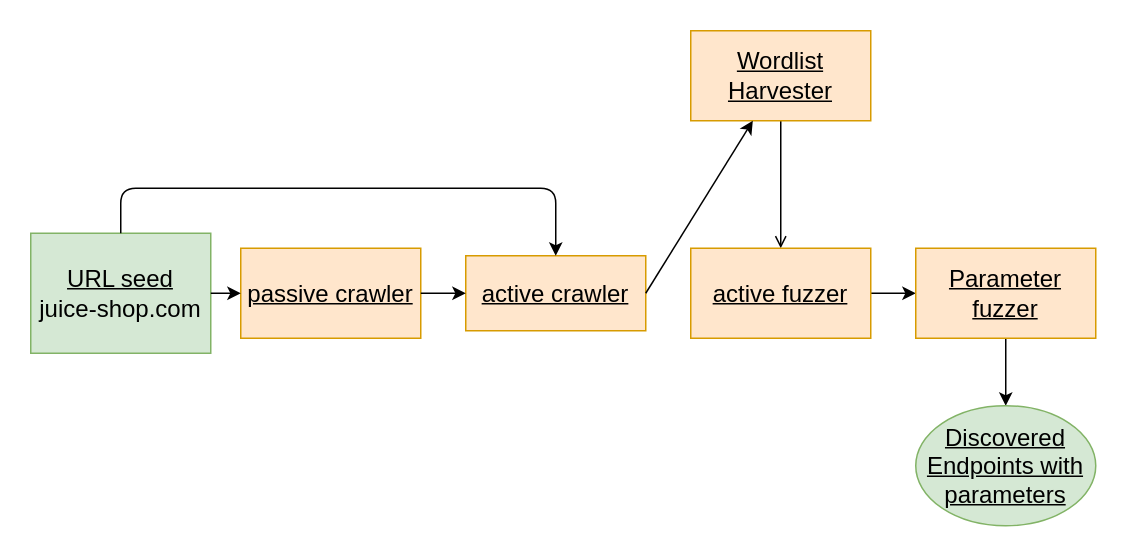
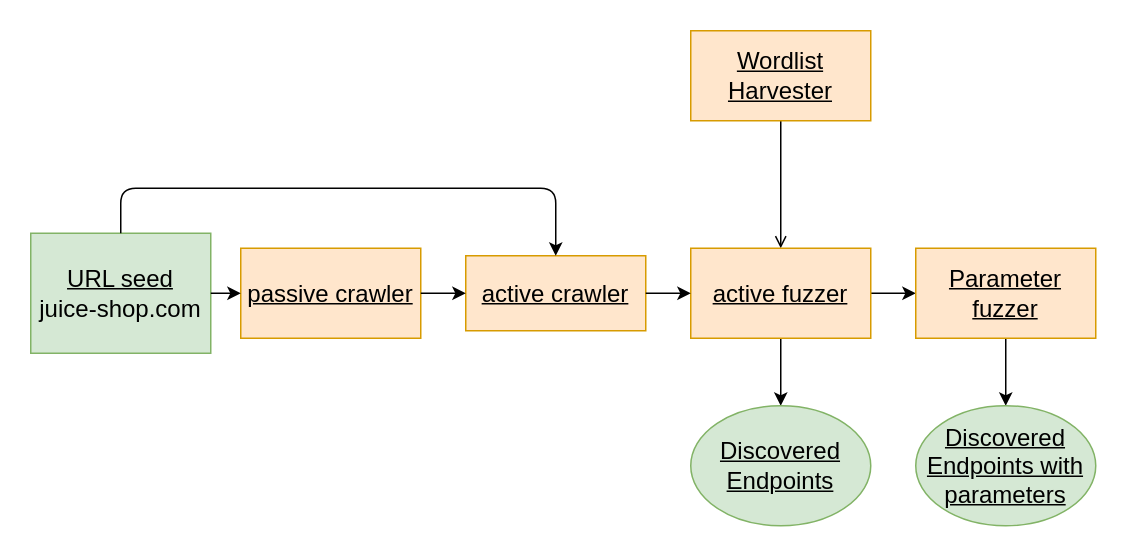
- <mxCell id="13" value="" style="endArrow=classic;html=1;exitX=1;exitY=0.5;exitDx=0;exitDy=0;fontSize=16;" parent="1" source="4" target="3" edge="1"><mxGeometry width="50" height="50" relative="1" as="geometry"><mxPoint x="290" y="205" as="sourcePoint" /><mxPoint x="320" y="205" as="targetPoint" /></mxGeometry></mxCell>
+ <mxCell id="13" value="" style="endArrow=classic;html=1;exitX=1;exitY=0.5;exitDx=0;exitDy=0;entryX=0;entryY=0.5;entryDx=0;entryDy=0;fontSize=16;" parent="1" source="4" target="7" edge="1"><mxGeometry width="50" height="50" relative="1" as="geometry"><mxPoint x="290" y="205" as="sourcePoint" /><mxPoint x="320" y="205" as="targetPoint" /></mxGeometry></mxCell>
+ <mxCell id="6" style="edgeStyle=orthogonalEdgeStyle;rounded=0;orthogonalLoop=1;jettySize=auto;html=1;entryX=0.5;entryY=0;entryDx=0;entryDy=0;fontSize=16;" parent="1" source="7" target="14" edge="1"><mxGeometry relative="1" as="geometry" /></mxCell>
+ <mxCell id="14" value="&lt;u style=&quot;font-size: 16px;&quot;&gt;Discovered &lt;br style=&quot;font-size: 16px;&quot;&gt;Endpoints&lt;/u&gt;" style="ellipse;whiteSpace=wrap;html=1;fillColor=#d5e8d4;strokeColor=#82b366;fontSize=16;" parent="1" vertex="1"><mxGeometry x="460" y="270" width="120" height="80" as="geometry" /></mxCell>
